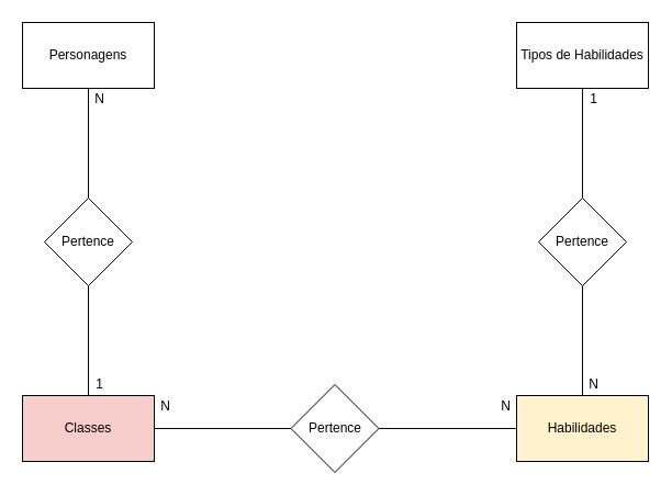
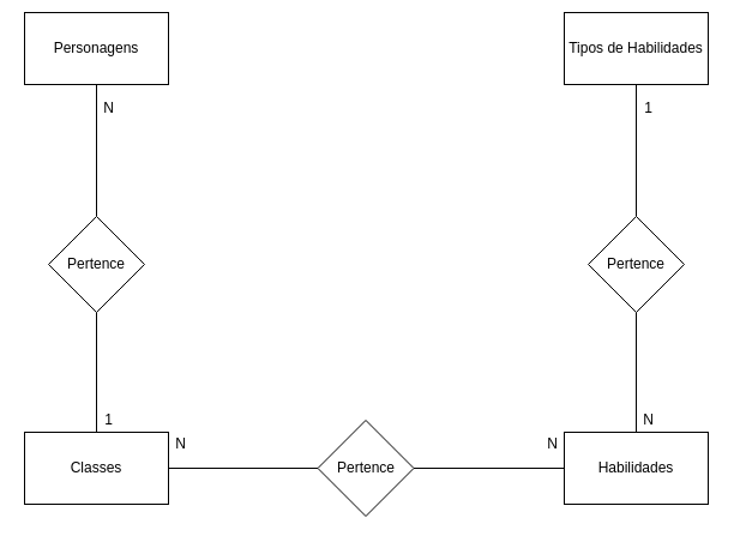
- <mxCell id="2" value="Personagens" style="rounded=0;whiteSpace=wrap;html=1;" parent="1" vertex="1"><mxGeometry x="20" y="20" width="120" height="60" as="geometry" /></mxCell>
+ <mxCell id="2" value="Personagens" style="rounded=0;whiteSpace=wrap;html=1;" parent="1" vertex="1"><mxGeometry x="20" y="10" width="120" height="60" as="geometry" /></mxCell>
- <mxCell id="5" value="Tipos de Habilidades" style="whiteSpace=wrap;html=1;" parent="1" vertex="1"><mxGeometry x="470" y="20" width="120" height="60" as="geometry" /></mxCell>
+ <mxCell id="5" value="Tipos de Habilidades" style="whiteSpace=wrap;html=1;" parent="1" vertex="1"><mxGeometry x="470" y="10" width="120" height="60" as="geometry" /></mxCell>
- <mxCell id="3" value="Classes" style="rounded=0;whiteSpace=wrap;html=1;fillColor=#f8cecc;" parent="1" vertex="1"><mxGeometry x="20" y="360" width="120" height="60" as="geometry" /></mxCell>
+ <mxCell id="3" value="Classes" style="rounded=0;whiteSpace=wrap;html=1;" parent="1" vertex="1"><mxGeometry x="20" y="360" width="120" height="60" as="geometry" /></mxCell>
- <mxCell id="4" value="Habilidades" style="rounded=0;whiteSpace=wrap;html=1;fillColor=#fff2cc;" parent="1" vertex="1"><mxGeometry x="470" y="360" width="120" height="60" as="geometry" /></mxCell>
+ <mxCell id="4" value="Habilidades" style="rounded=0;whiteSpace=wrap;html=1;" parent="1" vertex="1"><mxGeometry x="470" y="360" width="120" height="60" as="geometry" /></mxCell>
